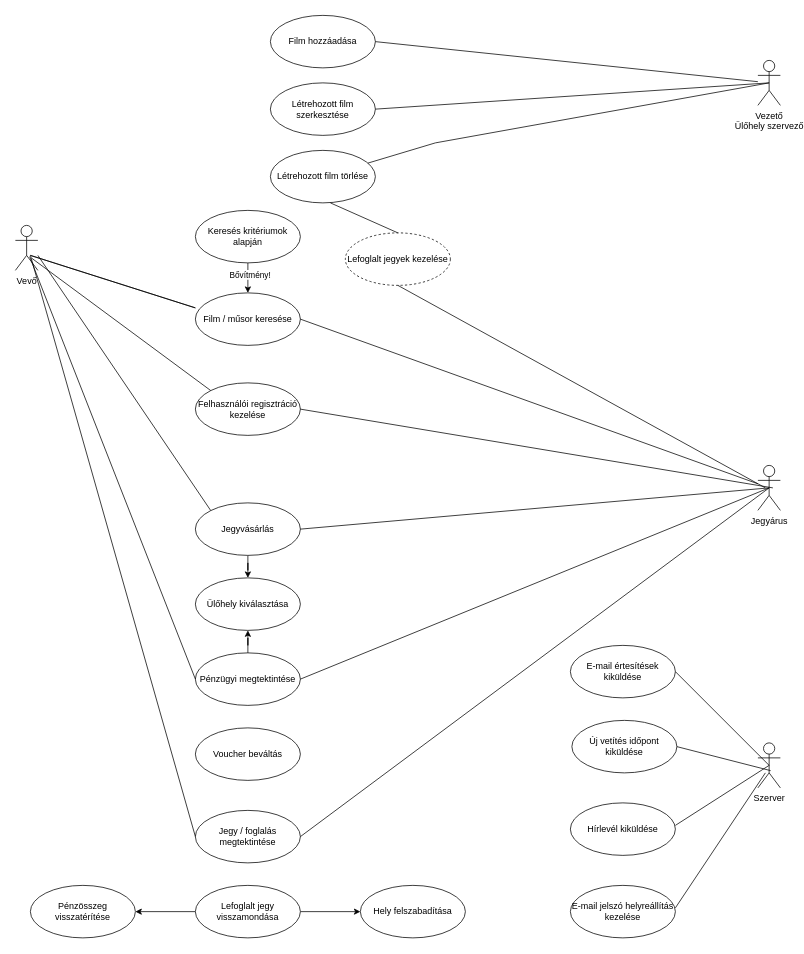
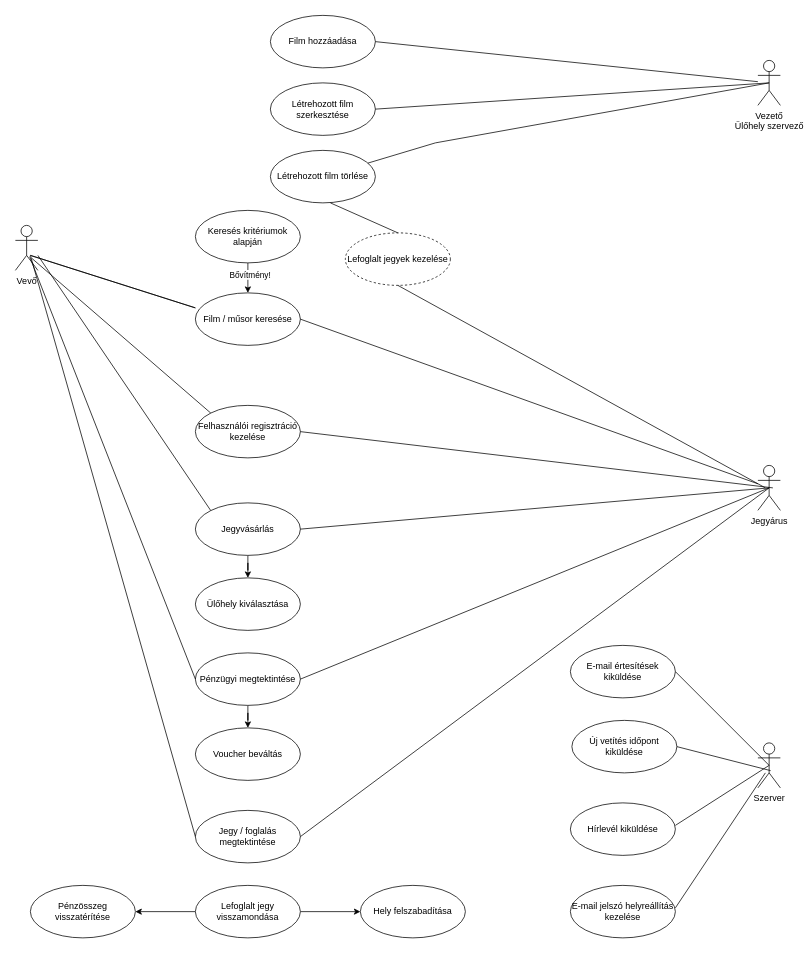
- <mxCell id="17" value="Felhasználói regisztráció kezelése" style="ellipse;whiteSpace=wrap;html=1;" vertex="1" parent="1"><mxGeometry x="260" y="510" width="140" height="70" as="geometry" /></mxCell>
+ <mxCell id="17" value="Felhasználói regisztráció kezelése" style="ellipse;whiteSpace=wrap;html=1;" vertex="1" parent="1"><mxGeometry x="260" y="540" width="140" height="70" as="geometry" /></mxCell>
- <mxCell id="25" value="" style="edgeStyle=orthogonalEdgeStyle;rounded=0;orthogonalLoop=1;jettySize=auto;html=1;" edge="1" parent="1" source="26" target="24"><mxGeometry relative="1" as="geometry" /></mxCell>
+ <mxCell id="25" value="" style="edgeStyle=orthogonalEdgeStyle;rounded=0;orthogonalLoop=1;jettySize=auto;html=1;" edge="1" parent="1" source="26" target="29"><mxGeometry relative="1" as="geometry" /></mxCell>
